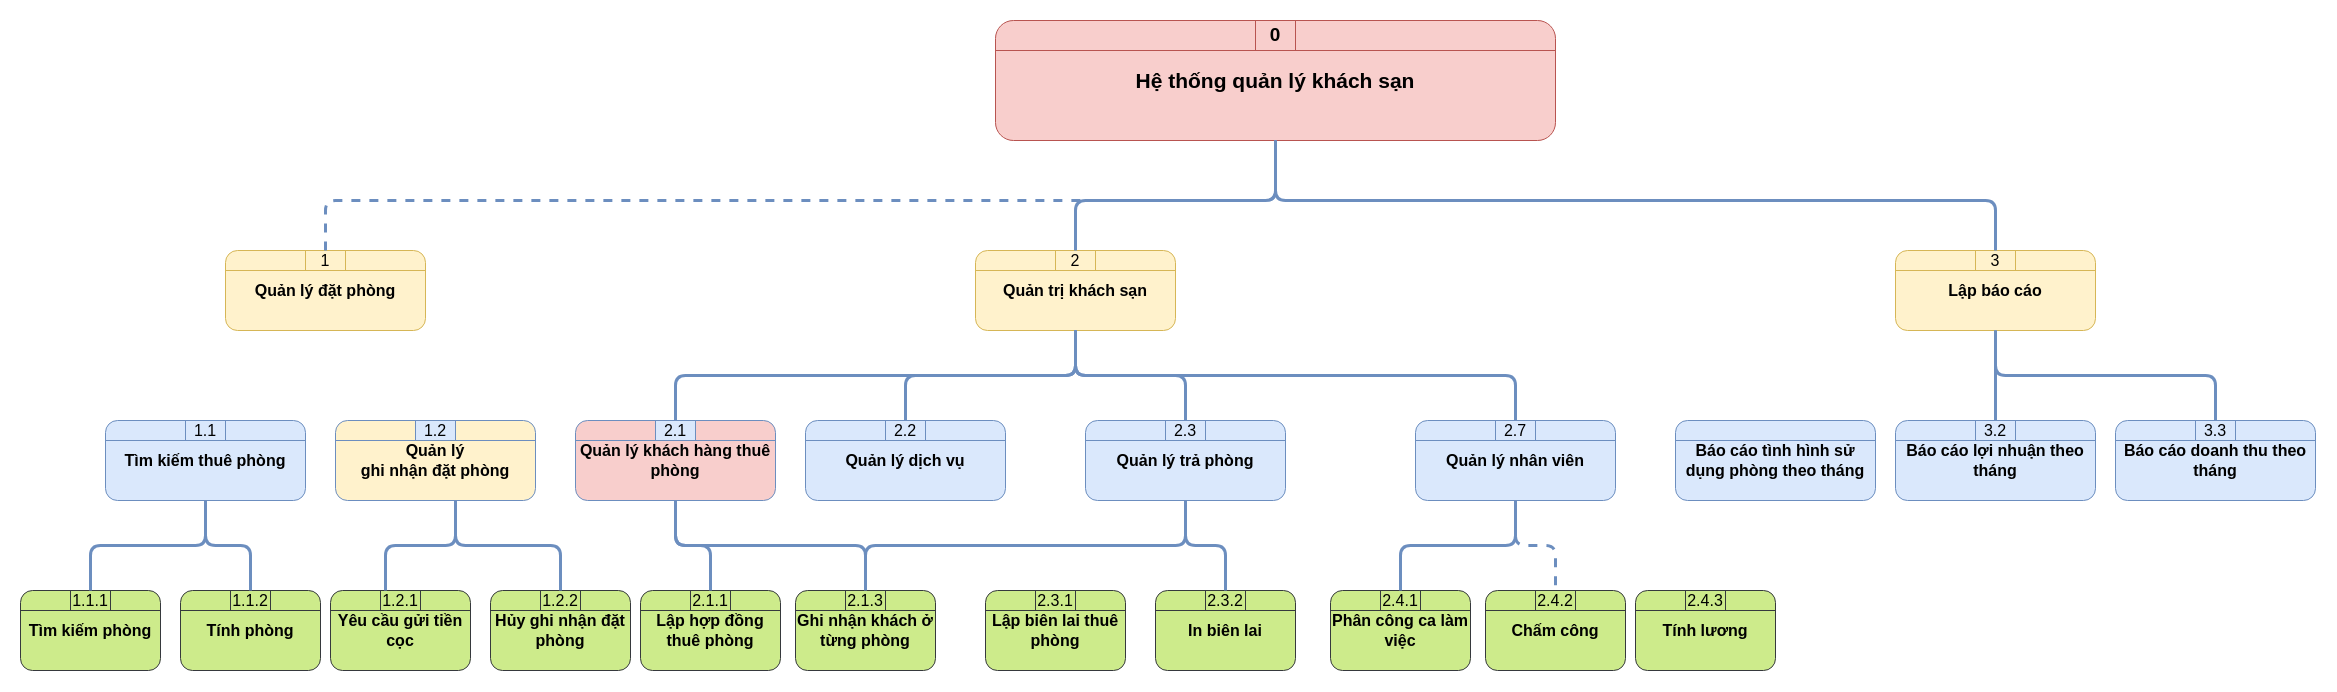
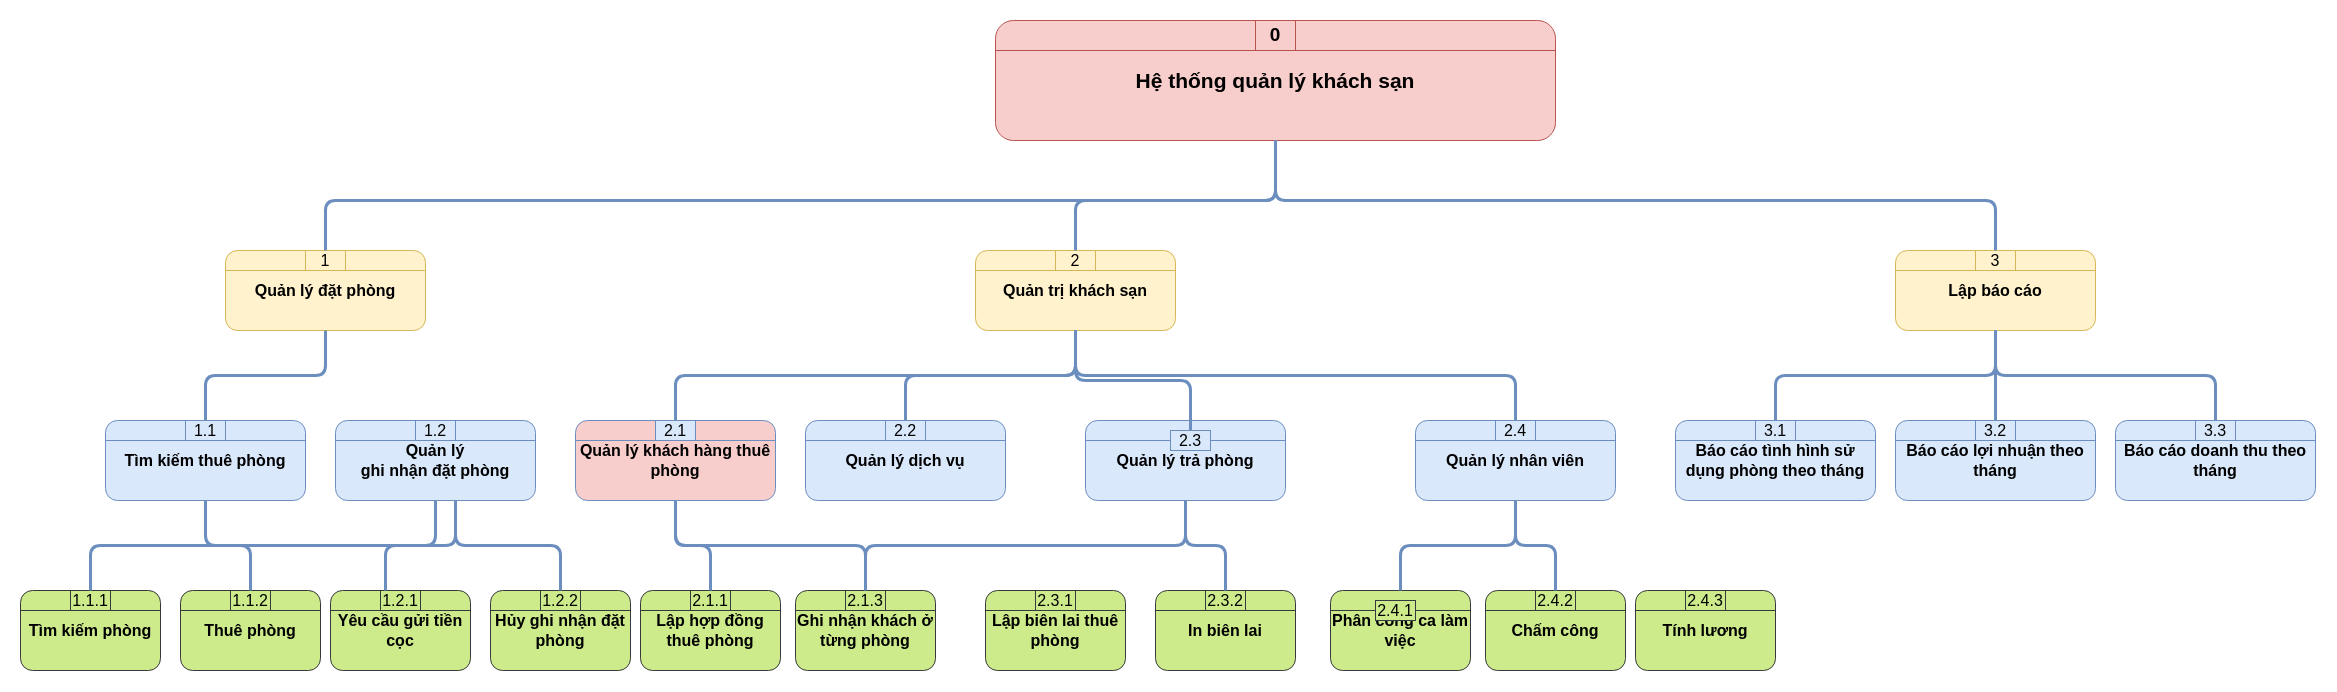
- <mxCell id="17" value="" style="endArrow=none;html=1;entryX=0.5;entryY=1;entryDx=0;entryDy=0;exitX=0.5;exitY=0;exitDx=0;exitDy=0;strokeWidth=3;edgeStyle=orthogonalEdgeStyle;fillColor=#dae8fc;strokeColor=#6c8ebf;dashed=1;" parent="1" source="16" target="2" edge="1"><mxGeometry width="50" height="50" relative="1" as="geometry"><mxPoint x="705" y="350" as="sourcePoint" /><mxPoint x="755" y="300" as="targetPoint" /><Array as="points"><mxPoint x="325" y="200" /><mxPoint x="1275" y="200" /></Array></mxGeometry></mxCell>
+ <mxCell id="17" value="" style="endArrow=none;html=1;entryX=0.5;entryY=1;entryDx=0;entryDy=0;exitX=0.5;exitY=0;exitDx=0;exitDy=0;strokeWidth=3;edgeStyle=orthogonalEdgeStyle;fillColor=#dae8fc;strokeColor=#6c8ebf;" parent="1" source="16" target="2" edge="1"><mxGeometry width="50" height="50" relative="1" as="geometry"><mxPoint x="705" y="350" as="sourcePoint" /><mxPoint x="755" y="300" as="targetPoint" /><Array as="points"><mxPoint x="325" y="200" /><mxPoint x="1275" y="200" /></Array></mxGeometry></mxCell>
+ <mxCell id="50" value="" style="endArrow=none;html=1;entryX=0.5;entryY=1;entryDx=0;entryDy=0;exitX=0.5;exitY=0;exitDx=0;exitDy=0;strokeWidth=3;edgeStyle=orthogonalEdgeStyle;fillColor=#dae8fc;strokeColor=#6c8ebf;fontSize=16;" parent="1" source="7" target="14" edge="1"><mxGeometry width="50" height="50" relative="1" as="geometry"><mxPoint x="-45" y="670" as="sourcePoint" /><mxPoint x="465" y="590" as="targetPoint" /></mxGeometry></mxCell>
+ <mxCell id="83" value="" style="endArrow=none;html=1;entryX=0.5;entryY=0;entryDx=0;entryDy=0;strokeWidth=3;edgeStyle=orthogonalEdgeStyle;fillColor=#dae8fc;strokeColor=#6c8ebf;exitX=0.5;exitY=1;exitDx=0;exitDy=0;fontSize=16;" parent="1" source="71" target="76" edge="1"><mxGeometry width="50" height="50" relative="1" as="geometry"><mxPoint x="1885" y="350" as="sourcePoint" /><mxPoint x="1645" y="260" as="targetPoint" /></mxGeometry></mxCell>
- <mxCell id="13" value="2.3" style="text;html=1;strokeColor=#6c8ebf;fillColor=#dae8fc;align=center;verticalAlign=middle;whiteSpace=wrap;rounded=0;fontSize=16;" parent="1" vertex="1"><mxGeometry x="1165" y="420" width="40" height="20" as="geometry" /></mxCell>
+ <mxCell id="13" value="2.3" style="text;html=1;strokeColor=#6c8ebf;fillColor=#dae8fc;align=center;verticalAlign=middle;whiteSpace=wrap;rounded=0;fontSize=16;" parent="1" vertex="1"><mxGeometry x="1170" y="430" width="40" height="20" as="geometry" /></mxCell>
- <mxCell id="34" value="2.7" style="text;html=1;strokeColor=#6c8ebf;fillColor=#dae8fc;align=center;verticalAlign=middle;whiteSpace=wrap;rounded=0;fontSize=16;" parent="1" vertex="1"><mxGeometry x="1495" y="420" width="40" height="20" as="geometry" /></mxCell>
+ <mxCell id="34" value="2.4" style="text;html=1;strokeColor=#6c8ebf;fillColor=#dae8fc;align=center;verticalAlign=middle;whiteSpace=wrap;rounded=0;fontSize=16;" parent="1" vertex="1"><mxGeometry x="1495" y="420" width="40" height="20" as="geometry" /></mxCell>
+ <mxCell id="76" value="3.1" style="text;html=1;strokeColor=#6c8ebf;fillColor=#dae8fc;align=center;verticalAlign=middle;whiteSpace=wrap;rounded=0;fontSize=16;" parent="1" vertex="1"><mxGeometry x="1755" y="420" width="40" height="20" as="geometry" /></mxCell>
- <mxCell id="47" value="&lt;font style=&quot;font-size: 16px;&quot;&gt;&lt;b style=&quot;font-size: 16px;&quot;&gt;Quản lý&lt;br style=&quot;font-size: 16px;&quot;&gt;ghi nhận đặt phòng&lt;/b&gt;&lt;/font&gt;" style="rounded=1;whiteSpace=wrap;html=1;fillColor=#fff2cc;strokeColor=#6c8ebf;fontSize=16;" parent="1" vertex="1"><mxGeometry x="335" y="420" width="200" height="80" as="geometry" /></mxCell>
+ <mxCell id="47" value="&lt;font style=&quot;font-size: 16px;&quot;&gt;&lt;b style=&quot;font-size: 16px;&quot;&gt;Quản lý&lt;br style=&quot;font-size: 16px;&quot;&gt;ghi nhận đặt phòng&lt;/b&gt;&lt;/font&gt;" style="rounded=1;whiteSpace=wrap;html=1;fillColor=#dae8fc;strokeColor=#6c8ebf;fontSize=16;" parent="1" vertex="1"><mxGeometry x="335" y="420" width="200" height="80" as="geometry" /></mxCell>
- <mxCell id="65" value="" style="endArrow=none;html=1;exitX=0.5;exitY=0;exitDx=0;exitDy=0;strokeWidth=3;edgeStyle=orthogonalEdgeStyle;fillColor=#dae8fc;strokeColor=#6c8ebf;entryX=0.5;entryY=1;entryDx=0;entryDy=0;fontSize=16;" parent="1" source="61" target="5" edge="1"><mxGeometry width="50" height="50" relative="1" as="geometry"><mxPoint x="85" y="590" as="sourcePoint" /><mxPoint x="205" y="510" as="targetPoint" /></mxGeometry></mxCell>
+ <mxCell id="65" value="" style="endArrow=none;html=1;exitX=0.5;exitY=0;exitDx=0;exitDy=0;strokeWidth=3;edgeStyle=orthogonalEdgeStyle;fillColor=#dae8fc;strokeColor=#6c8ebf;fontSize=16;" parent="1" source="61" target="47" edge="1"><mxGeometry width="50" height="50" relative="1" as="geometry"><mxPoint x="85" y="590" as="sourcePoint" /><mxPoint x="205" y="510" as="targetPoint" /></mxGeometry></mxCell>
- <mxCell id="70" value="" style="endArrow=none;html=1;entryX=0.5;entryY=0;entryDx=0;entryDy=0;exitX=0.5;exitY=1;exitDx=0;exitDy=0;strokeWidth=3;edgeStyle=orthogonalEdgeStyle;fillColor=#dae8fc;strokeColor=#6c8ebf;fontSize=16;dashed=1;" parent="1" source="32" target="69" edge="1"><mxGeometry width="50" height="50" relative="1" as="geometry"><mxPoint x="1525" y="510" as="sourcePoint" /><mxPoint x="1715" y="600" as="targetPoint" /></mxGeometry></mxCell>
+ <mxCell id="70" value="" style="endArrow=none;html=1;entryX=0.5;entryY=0;entryDx=0;entryDy=0;exitX=0.5;exitY=1;exitDx=0;exitDy=0;strokeWidth=3;edgeStyle=orthogonalEdgeStyle;fillColor=#dae8fc;strokeColor=#6c8ebf;fontSize=16;" parent="1" source="32" target="69" edge="1"><mxGeometry width="50" height="50" relative="1" as="geometry"><mxPoint x="1525" y="510" as="sourcePoint" /><mxPoint x="1715" y="600" as="targetPoint" /></mxGeometry></mxCell>
- <mxCell id="38" value="2.4.1" style="text;html=1;strokeColor=#36393d;fillColor=#cdeb8b;align=center;verticalAlign=middle;whiteSpace=wrap;rounded=0;fontSize=16;" parent="1" vertex="1"><mxGeometry x="1380" y="590" width="40" height="20" as="geometry" /></mxCell>
+ <mxCell id="38" value="2.4.1" style="text;html=1;strokeColor=#36393d;fillColor=#cdeb8b;align=center;verticalAlign=middle;whiteSpace=wrap;rounded=0;fontSize=16;" parent="1" vertex="1"><mxGeometry x="1375" y="600" width="40" height="20" as="geometry" /></mxCell>
- <mxCell id="62" value="&lt;font style=&quot;font-size: 16px;&quot;&gt;&lt;b style=&quot;font-size: 16px;&quot;&gt;Tính phòng&lt;/b&gt;&lt;/font&gt;" style="rounded=1;whiteSpace=wrap;html=1;strokeColor=#36393d;fillColor=#cdeb8b;fontSize=16;" parent="1" vertex="1"><mxGeometry x="180" y="590" width="140" height="80" as="geometry" /></mxCell>
+ <mxCell id="62" value="&lt;font style=&quot;font-size: 16px;&quot;&gt;&lt;b style=&quot;font-size: 16px;&quot;&gt;Thuê phòng&lt;/b&gt;&lt;/font&gt;" style="rounded=1;whiteSpace=wrap;html=1;strokeColor=#36393d;fillColor=#cdeb8b;fontSize=16;" parent="1" vertex="1"><mxGeometry x="180" y="590" width="140" height="80" as="geometry" /></mxCell>
